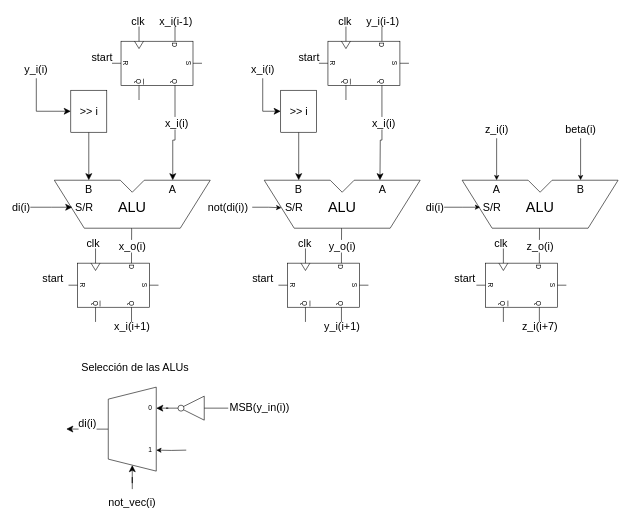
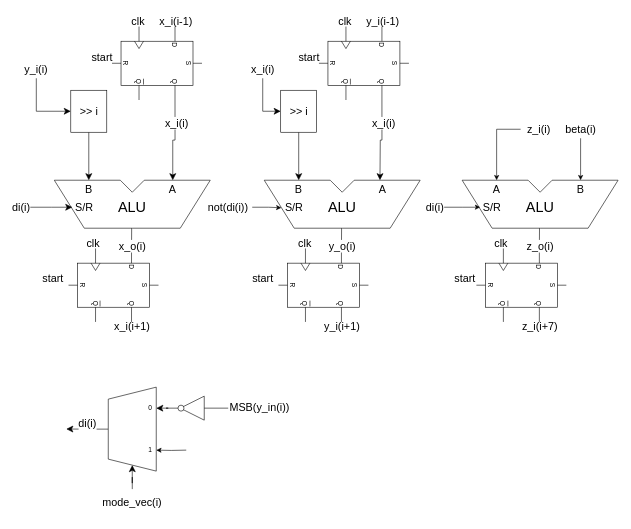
- <mxCell id="49" value="&lt;font style=&quot;font-size: 18px;&quot;&gt;z_i(i)&lt;/font&gt;" style="text;html=1;strokeColor=none;fillColor=none;align=center;verticalAlign=middle;whiteSpace=wrap;rounded=0;" vertex="1" parent="1"><mxGeometry x="797.5" y="200" width="60" height="30" as="geometry" /></mxCell>
+ <mxCell id="49" value="&lt;font style=&quot;font-size: 18px;&quot;&gt;z_i(i)&lt;/font&gt;" style="text;html=1;strokeColor=none;fillColor=none;align=center;verticalAlign=middle;whiteSpace=wrap;rounded=0;" vertex="1" parent="1"><mxGeometry x="867.5" y="200" width="60" height="30" as="geometry" /></mxCell>
- <mxCell id="95" value="&lt;font style=&quot;font-size: 18px;&quot;&gt;Selección de las ALUs&lt;/font&gt;" style="text;html=1;strokeColor=none;fillColor=none;align=center;verticalAlign=middle;whiteSpace=wrap;rounded=0;" vertex="1" parent="1"><mxGeometry x="120" y="597" width="210" height="30" as="geometry" /></mxCell>
- <mxCell id="88" value="&lt;font style=&quot;font-size: 18px;&quot;&gt;not_vec(i)&lt;/font&gt;" style="text;html=1;strokeColor=none;fillColor=none;align=center;verticalAlign=middle;whiteSpace=wrap;rounded=0;fontSize=11;fontFamily=Helvetica;fontColor=default;" vertex="1" parent="1"><mxGeometry x="165" y="815" width="110" height="45" as="geometry" /></mxCell>
+ <mxCell id="88" value="&lt;font style=&quot;font-size: 18px;&quot;&gt;mode_vec(i)&lt;/font&gt;" style="text;html=1;strokeColor=none;fillColor=none;align=center;verticalAlign=middle;whiteSpace=wrap;rounded=0;fontSize=11;fontFamily=Helvetica;fontColor=default;" vertex="1" parent="1"><mxGeometry x="165" y="815" width="110" height="45" as="geometry" /></mxCell>
